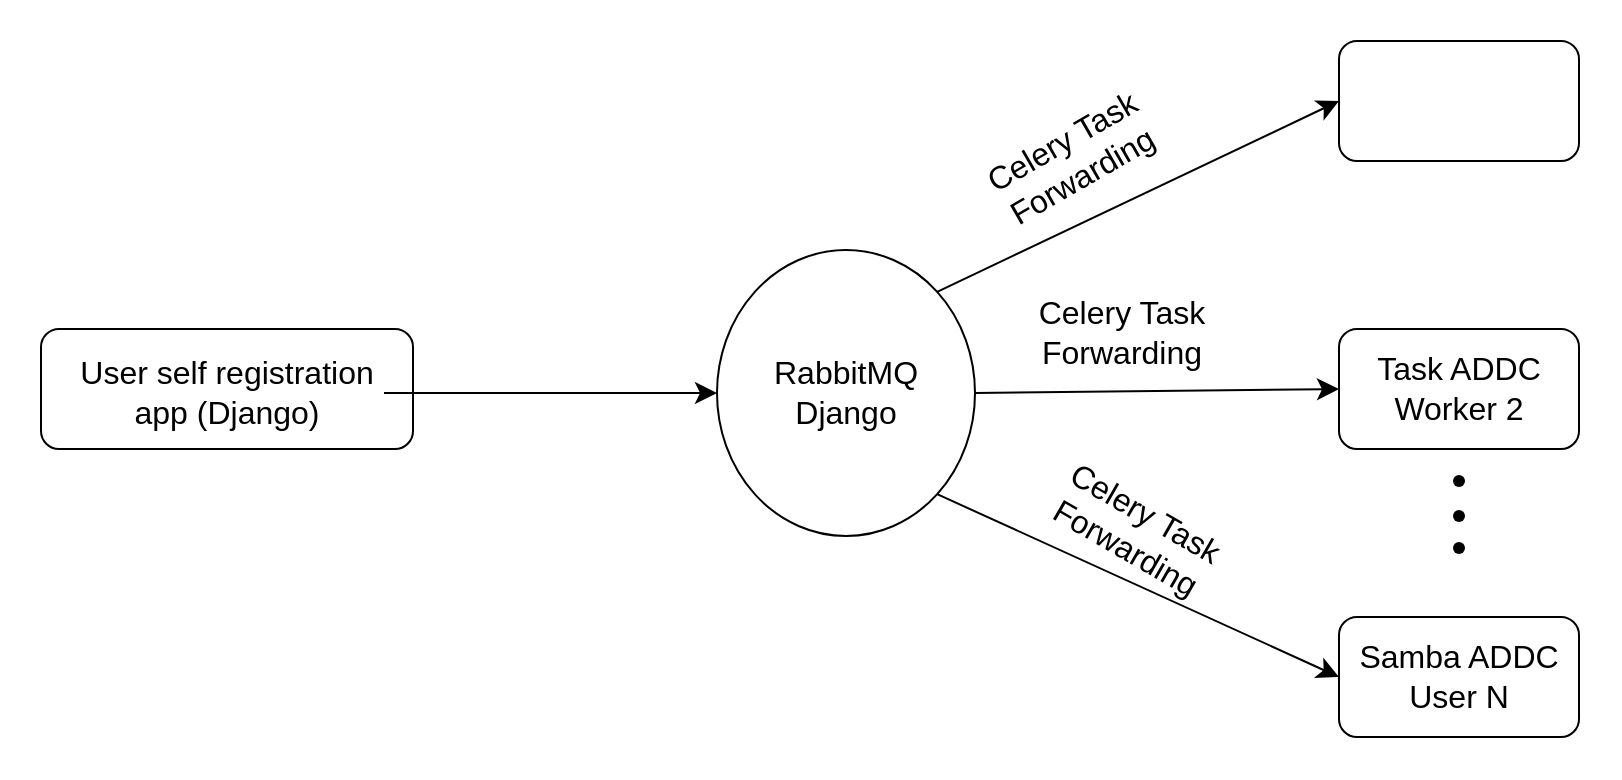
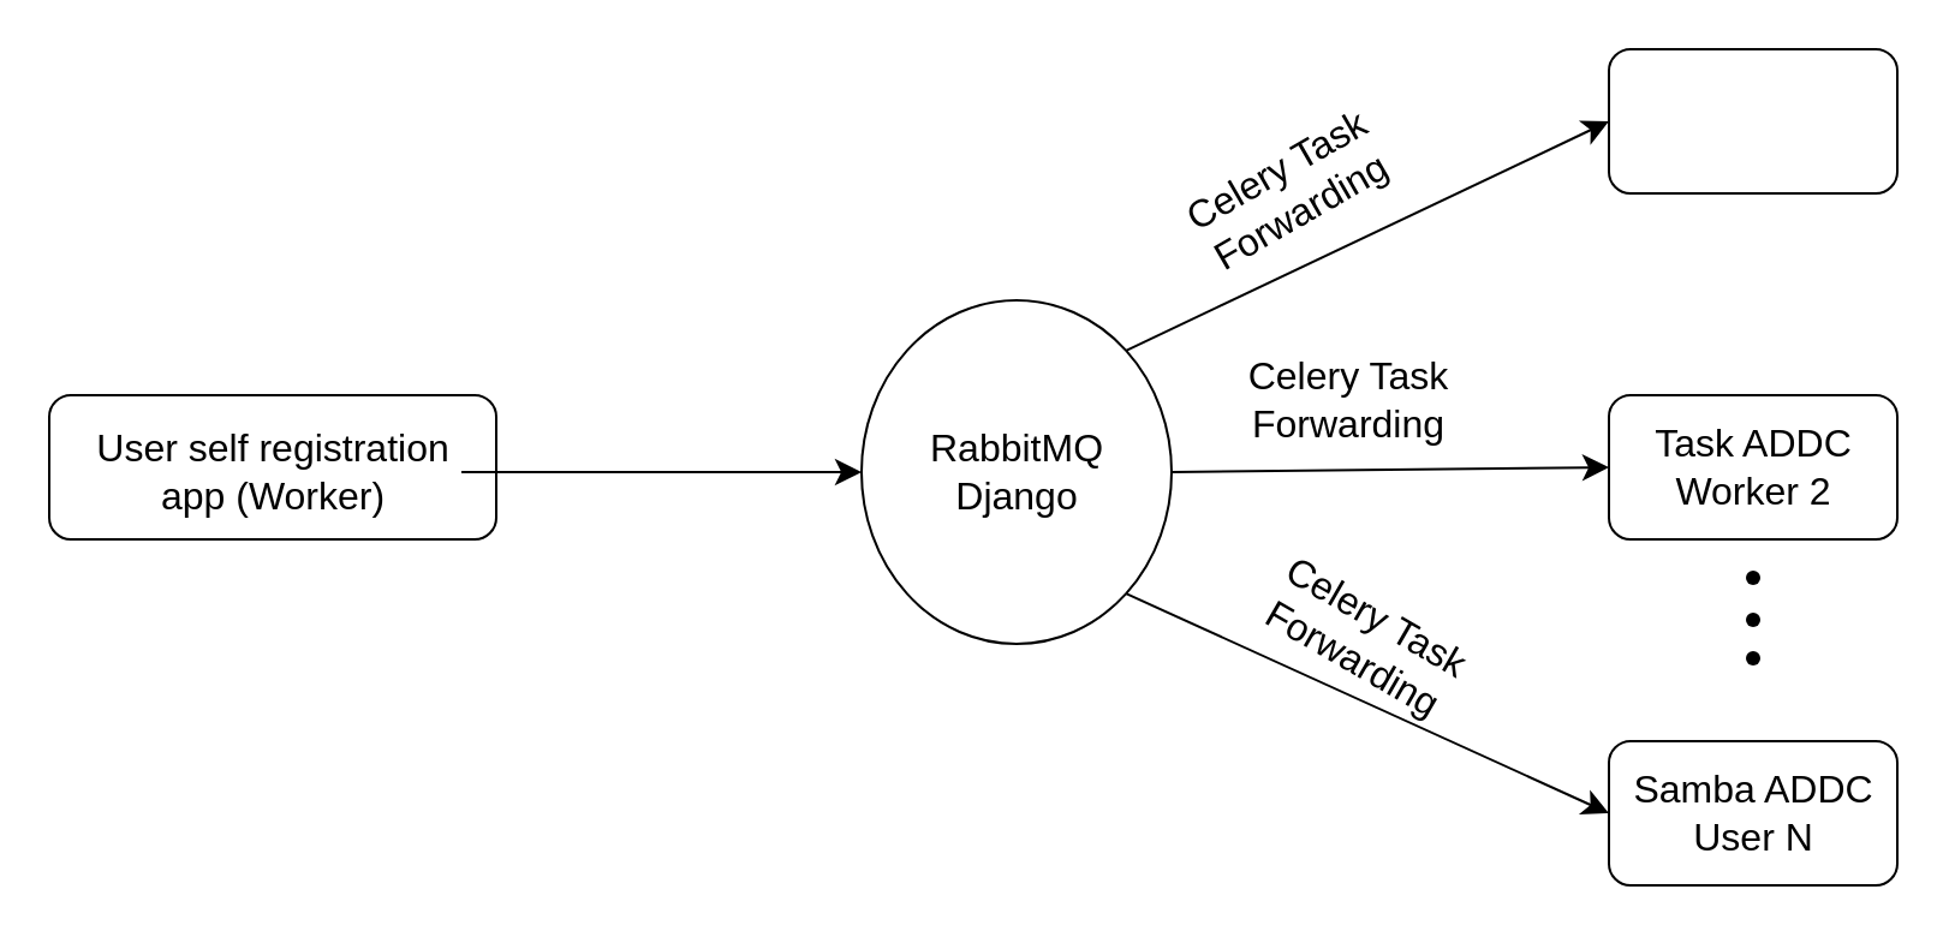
- <mxCell id="11" value="User self registration app (Django)" style="text;strokeColor=none;fillColor=none;html=1;align=center;verticalAlign=middle;whiteSpace=wrap;rounded=0;fontSize=16;" vertex="1" parent="1"><mxGeometry x="34.5" y="186" width="157" height="20" as="geometry" /></mxCell>
+ <mxCell id="11" value="User self registration app (Worker)" style="text;strokeColor=none;fillColor=none;html=1;align=center;verticalAlign=middle;whiteSpace=wrap;rounded=0;fontSize=16;" vertex="1" parent="1"><mxGeometry x="34.5" y="186" width="157" height="20" as="geometry" /></mxCell>
